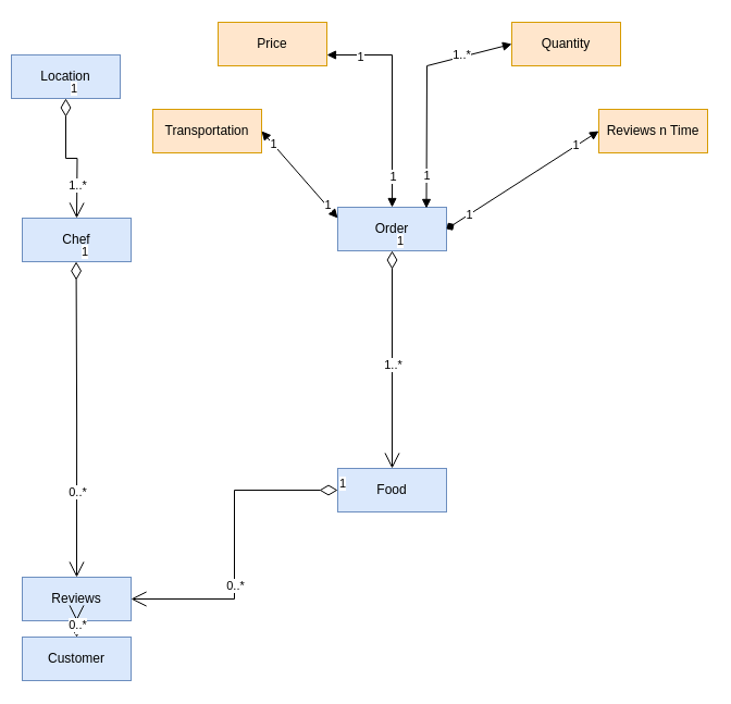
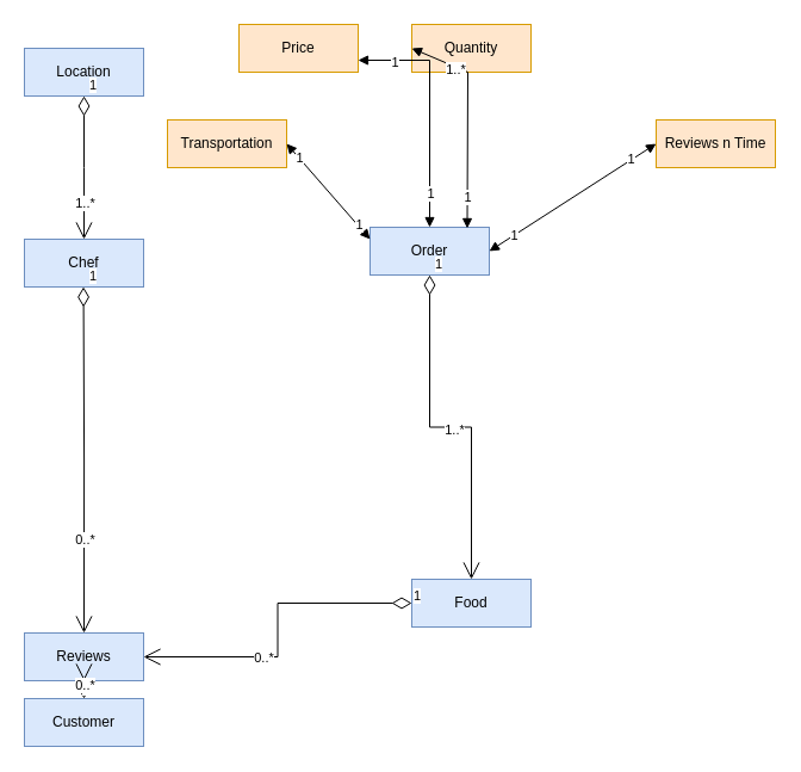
- <mxCell id="9" value="Quantity" style="whiteSpace=wrap;html=1;align=center;fillColor=#ffe6cc;strokeColor=#d79b00;" vertex="1" parent="1"><mxGeometry x="470" y="20" width="100" height="40" as="geometry" /></mxCell>
+ <mxCell id="9" value="Quantity" style="whiteSpace=wrap;html=1;align=center;fillColor=#ffe6cc;strokeColor=#d79b00;" vertex="1" parent="1"><mxGeometry x="345" y="20" width="100" height="40" as="geometry" /></mxCell>
- <mxCell id="6" value="Location" style="whiteSpace=wrap;html=1;align=center;fillColor=#dae8fc;strokeColor=#6c8ebf;" vertex="1" parent="1"><mxGeometry x="10" y="50" width="100" height="40" as="geometry" /></mxCell>
+ <mxCell id="6" value="Location" style="whiteSpace=wrap;html=1;align=center;fillColor=#dae8fc;strokeColor=#6c8ebf;" vertex="1" parent="1"><mxGeometry x="20" y="40" width="100" height="40" as="geometry" /></mxCell>
- <mxCell id="26" value="" style="endArrow=diamond;startArrow=block;endFill=1;startFill=1;html=1;rounded=0;exitX=0;exitY=0.5;exitDx=0;exitDy=0;entryX=1;entryY=0.5;entryDx=0;entryDy=0;" edge="1" parent="1" source="7" target="2"><mxGeometry width="160" relative="1" as="geometry"><mxPoint x="440" y="130" as="sourcePoint" /><mxPoint x="500" y="270" as="targetPoint" /><Array as="points" /></mxGeometry></mxCell>
+ <mxCell id="26" value="" style="endArrow=block;startArrow=block;endFill=1;startFill=1;html=1;rounded=0;exitX=0;exitY=0.5;exitDx=0;exitDy=0;entryX=1;entryY=0.5;entryDx=0;entryDy=0;" edge="1" parent="1" source="7" target="2"><mxGeometry width="160" relative="1" as="geometry"><mxPoint x="440" y="130" as="sourcePoint" /><mxPoint x="500" y="270" as="targetPoint" /><Array as="points" /></mxGeometry></mxCell>
- <mxCell id="17" value="Food" style="whiteSpace=wrap;html=1;align=center;fillColor=#dae8fc;strokeColor=#6c8ebf;" vertex="1" parent="1"><mxGeometry x="310" y="430" width="100" height="40" as="geometry" /></mxCell>
+ <mxCell id="17" value="Food" style="whiteSpace=wrap;html=1;align=center;fillColor=#dae8fc;strokeColor=#6c8ebf;" vertex="1" parent="1"><mxGeometry x="345" y="485" width="100" height="40" as="geometry" /></mxCell>
